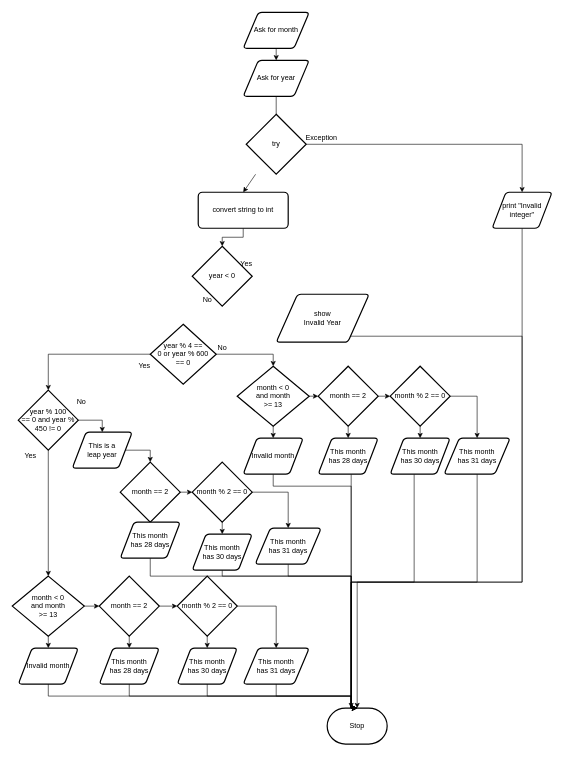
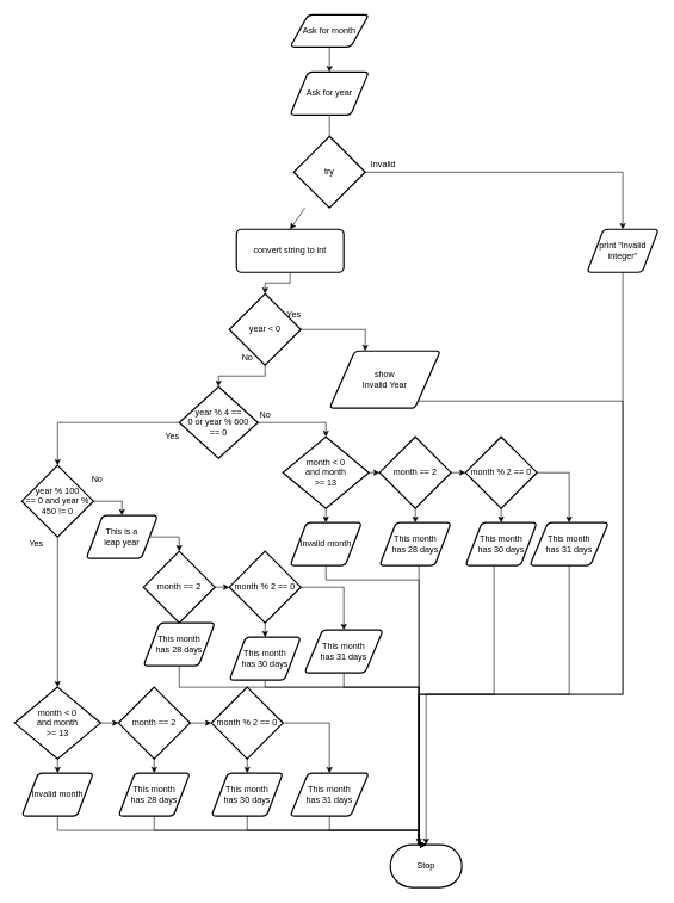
- <mxCell id="34" value="Ask for month" style="shape=parallelogram;html=1;strokeWidth=2;perimeter=parallelogramPerimeter;whiteSpace=wrap;rounded=1;arcSize=12;size=0.23;" vertex="1" parent="1"><mxGeometry x="405" y="20" width="110" height="60" as="geometry" /></mxCell>
+ <mxCell id="34" value="Ask for month" style="shape=parallelogram;html=1;strokeWidth=2;perimeter=parallelogramPerimeter;whiteSpace=wrap;rounded=1;arcSize=12;size=0.23;" vertex="1" parent="1"><mxGeometry x="405" y="20" width="110" height="45" as="geometry" /></mxCell>
- <mxCell id="10" value="Exception" style="text;html=1;align=center;verticalAlign=middle;resizable=0;points=[];autosize=1;strokeColor=none;fillColor=none;" vertex="1" parent="1"><mxGeometry x="500" y="220" width="70" height="20" as="geometry" /></mxCell>
+ <mxCell id="10" value="Invalid" style="text;html=1;align=center;verticalAlign=middle;resizable=0;points=[];autosize=1;strokeColor=none;fillColor=none;" vertex="1" parent="1"><mxGeometry x="500" y="220" width="70" height="20" as="geometry" /></mxCell>
+ <mxCell id="15" style="edgeStyle=orthogonalEdgeStyle;rounded=0;html=1;" edge="1" parent="1" source="16" target="30"><mxGeometry relative="1" as="geometry"><mxPoint x="580" y="550" as="targetPoint" /><Array as="points"><mxPoint x="510" y="460" /></Array></mxGeometry></mxCell>
+ <mxCell id="14" style="edgeStyle=orthogonalEdgeStyle;html=1;entryX=0.5;entryY=0;entryDx=0;entryDy=0;entryPerimeter=0;rounded=0;" edge="1" parent="1" source="16" target="19"><mxGeometry relative="1" as="geometry" /></mxCell>
